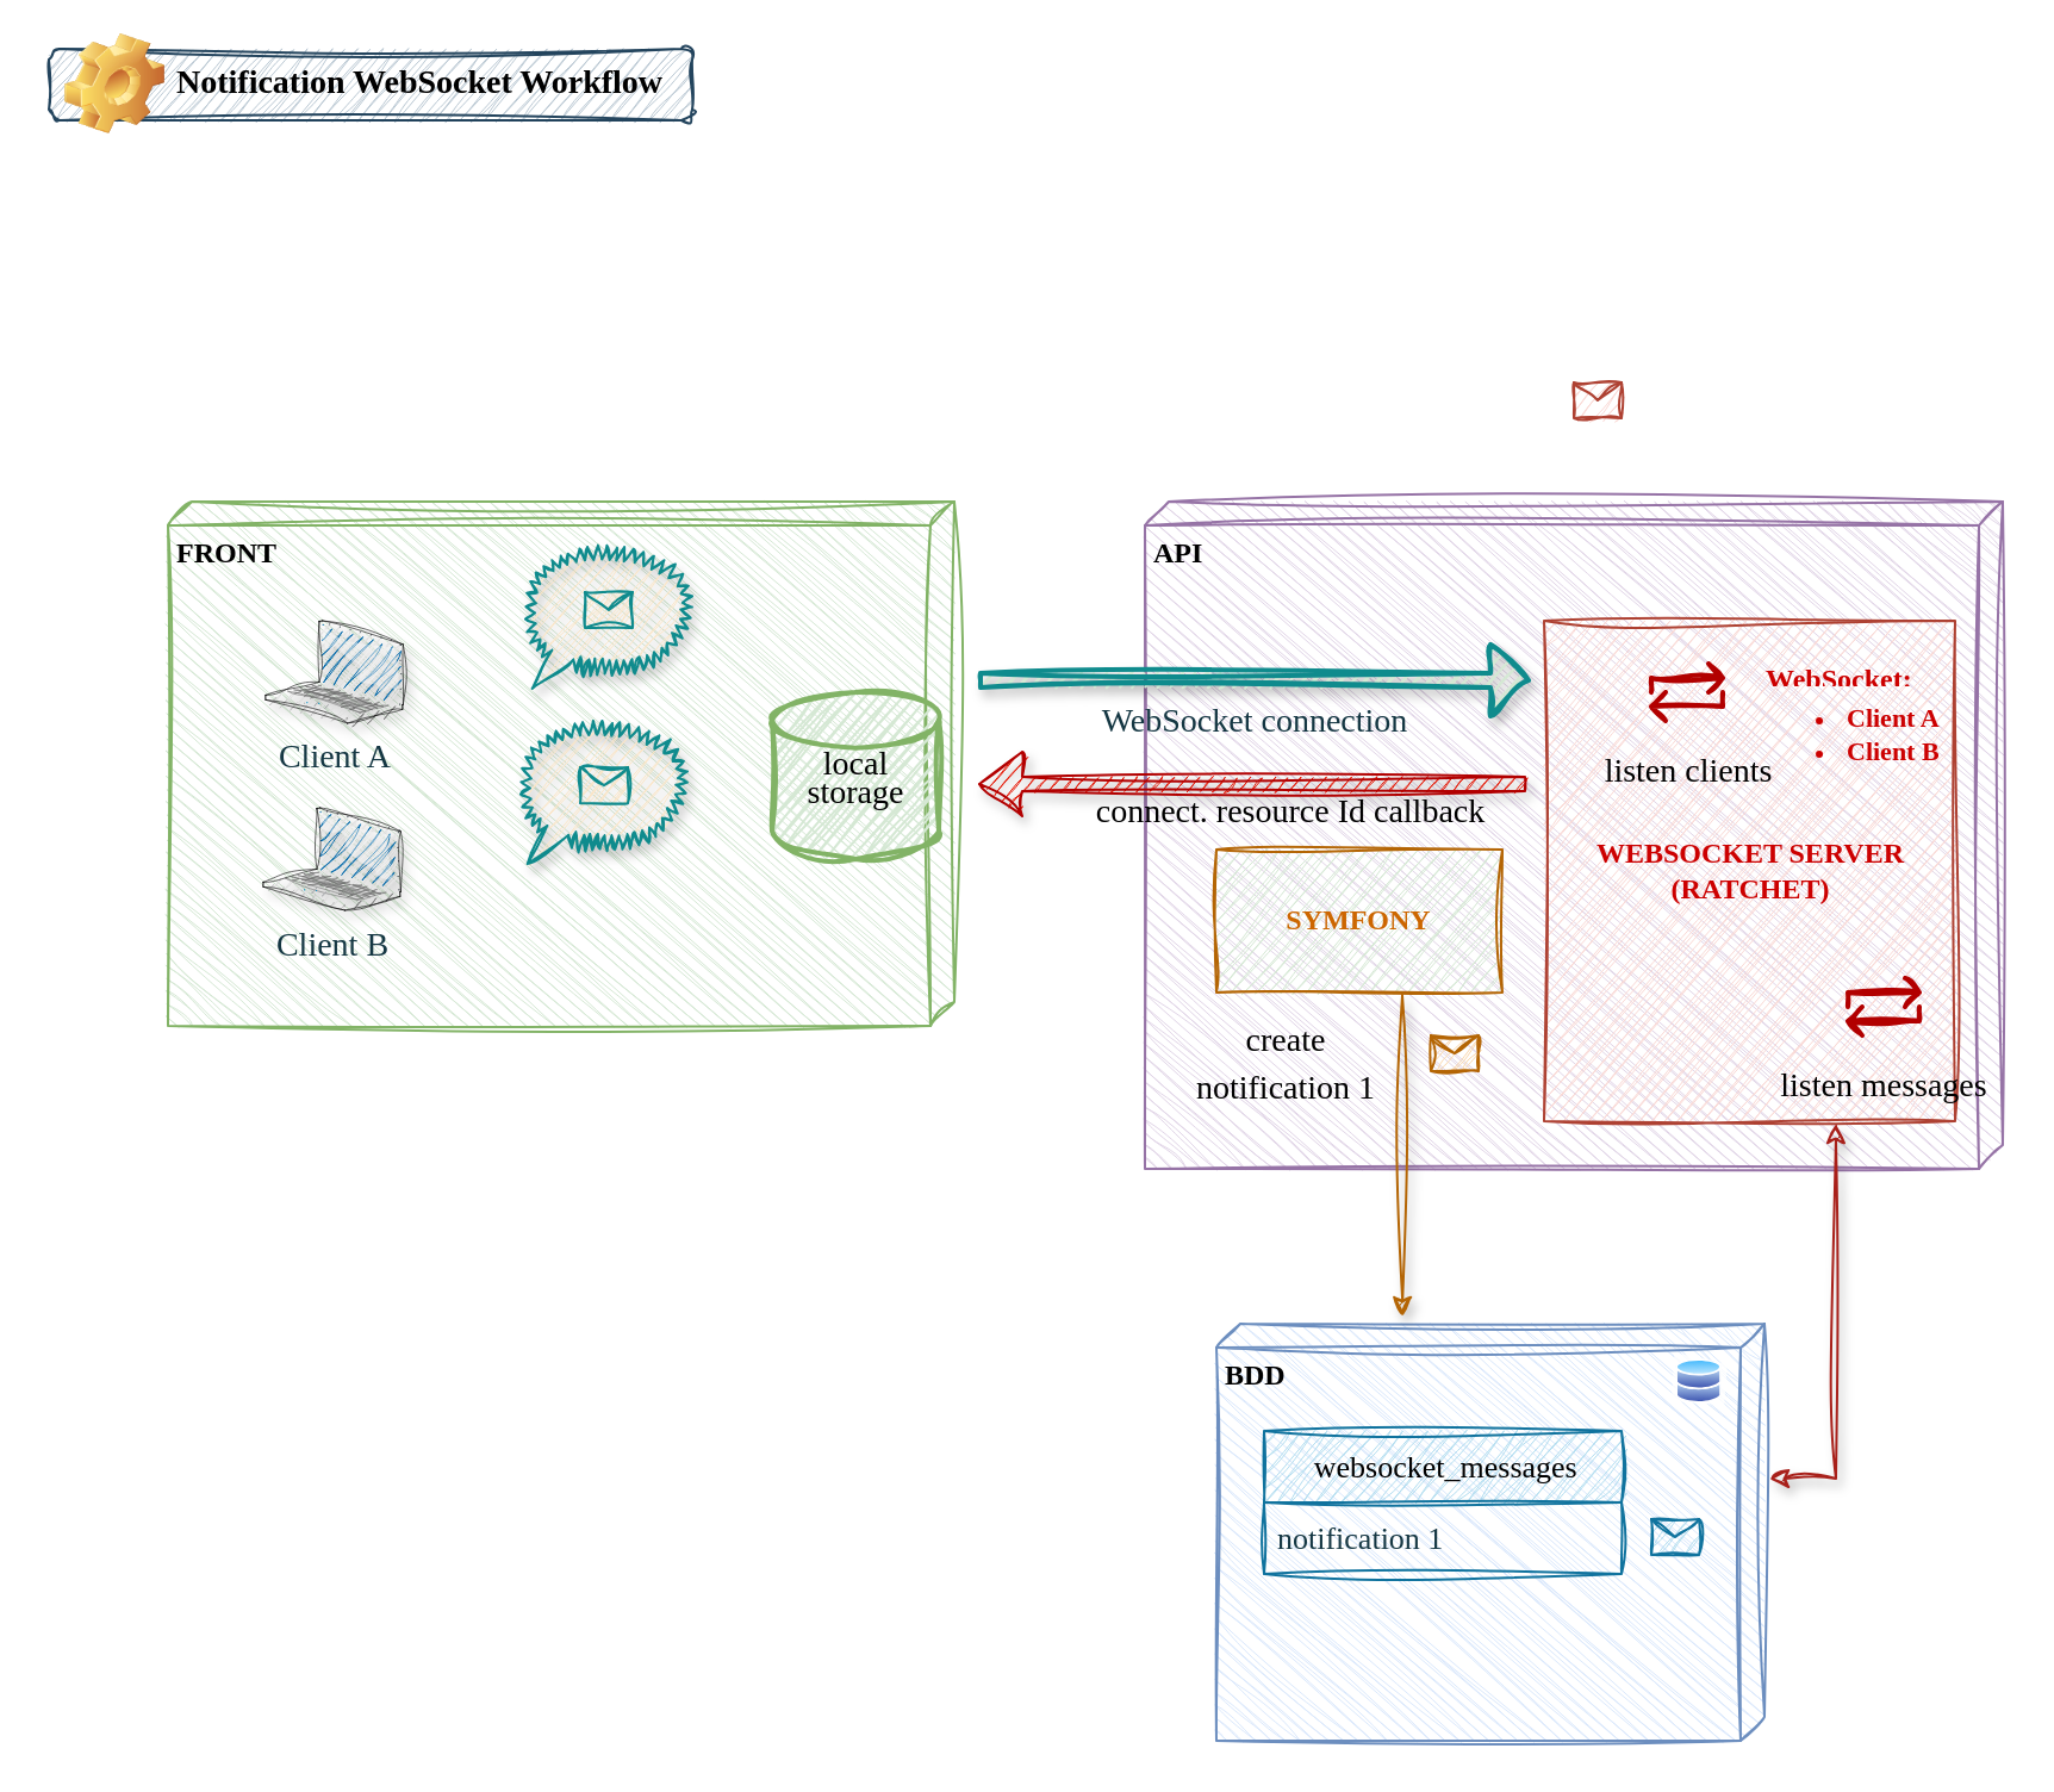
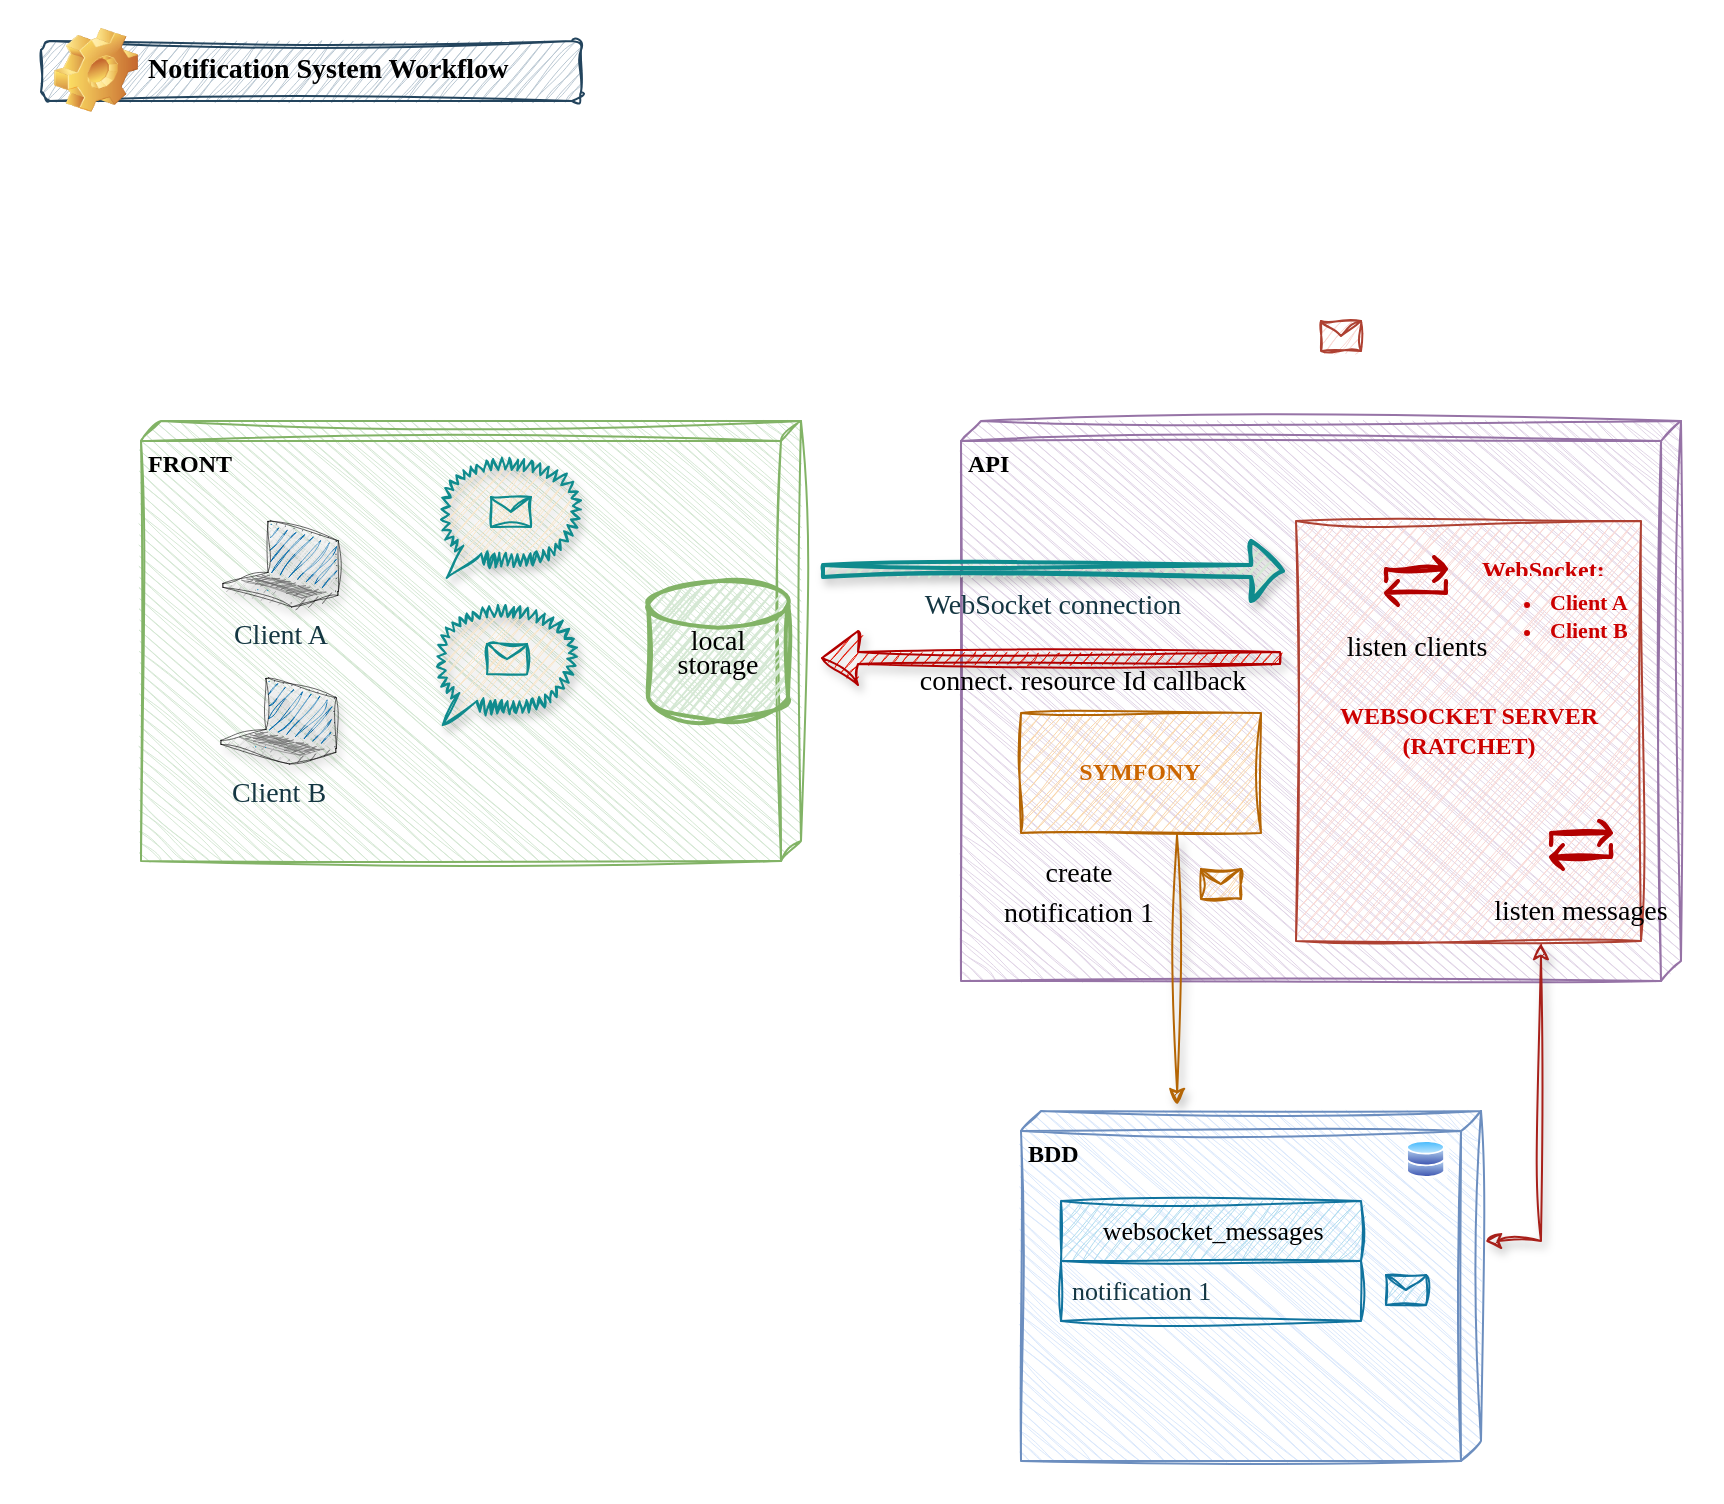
- <mxCell id="24" value="Notification WebSocket Workflow" style="label;whiteSpace=wrap;html=1;image=img/clipart/Gear_128x128.png;sketch=1;hachureGap=4;jiggle=2;curveFitting=1;fontFamily=Architects Daughter;fontSource=https%3A%2F%2Ffonts.googleapis.com%2Fcss%3Ffamily%3DArchitects%2BDaughter;fontSize=14;labelBackgroundColor=none;fillColor=#bac8d3;strokeColor=#23445d;" parent="1" vertex="1"><mxGeometry x="20" y="20" width="270" height="30" as="geometry" /></mxCell>
+ <mxCell id="24" value="Notification System Workflow" style="label;whiteSpace=wrap;html=1;image=img/clipart/Gear_128x128.png;sketch=1;hachureGap=4;jiggle=2;curveFitting=1;fontFamily=Architects Daughter;fontSource=https%3A%2F%2Ffonts.googleapis.com%2Fcss%3Ffamily%3DArchitects%2BDaughter;fontSize=14;labelBackgroundColor=none;fillColor=#bac8d3;strokeColor=#23445d;" parent="1" vertex="1"><mxGeometry x="20" y="20" width="270" height="30" as="geometry" /></mxCell>
- <mxCell id="5" value="&lt;b style=&quot;border-color: var(--border-color); color: rgb(204, 102, 0);&quot;&gt;&lt;font style=&quot;border-color: var(--border-color);&quot; data-font-src=&quot;https://fonts.googleapis.com/css?family=Architects+Daughter&quot; face=&quot;Architects Daughter&quot;&gt;SYMFONY&lt;/font&gt;&lt;/b&gt;" style="rounded=0;whiteSpace=wrap;html=1;sketch=1;curveFitting=1;jiggle=2;labelBackgroundColor=none;fillColor=#d5e8d4;strokeColor=#b46504;glass=0;shadow=0;" parent="1" vertex="1"><mxGeometry x="510" y="356" width="120" height="60" as="geometry" /></mxCell>
+ <mxCell id="5" value="&lt;b style=&quot;border-color: var(--border-color); color: rgb(204, 102, 0);&quot;&gt;&lt;font style=&quot;border-color: var(--border-color);&quot; data-font-src=&quot;https://fonts.googleapis.com/css?family=Architects+Daughter&quot; face=&quot;Architects Daughter&quot;&gt;SYMFONY&lt;/font&gt;&lt;/b&gt;" style="rounded=0;whiteSpace=wrap;html=1;sketch=1;curveFitting=1;jiggle=2;labelBackgroundColor=none;fillColor=#fad7ac;strokeColor=#b46504;glass=0;shadow=0;" parent="1" vertex="1"><mxGeometry x="510" y="356" width="120" height="60" as="geometry" /></mxCell>
